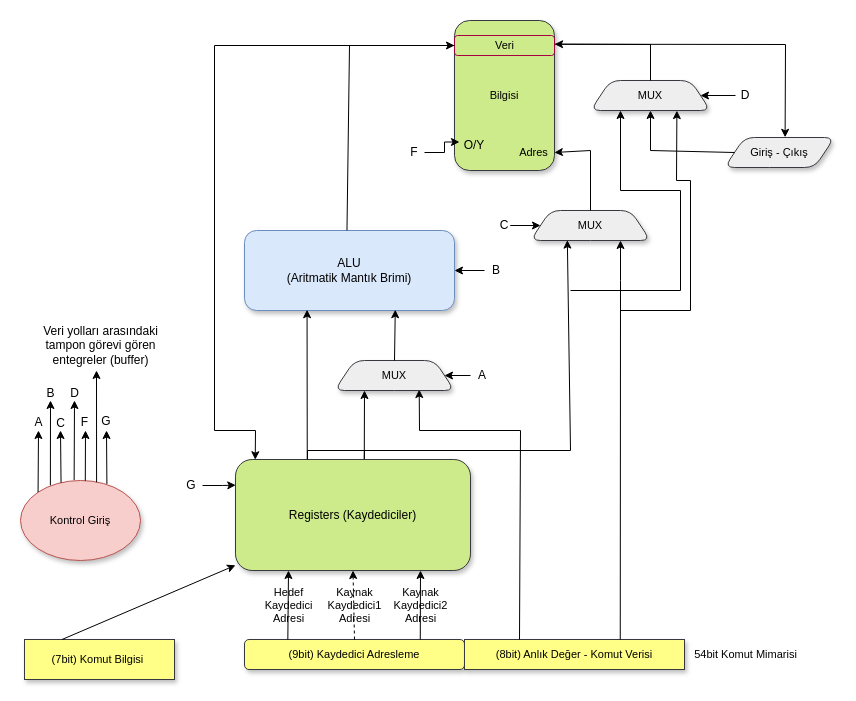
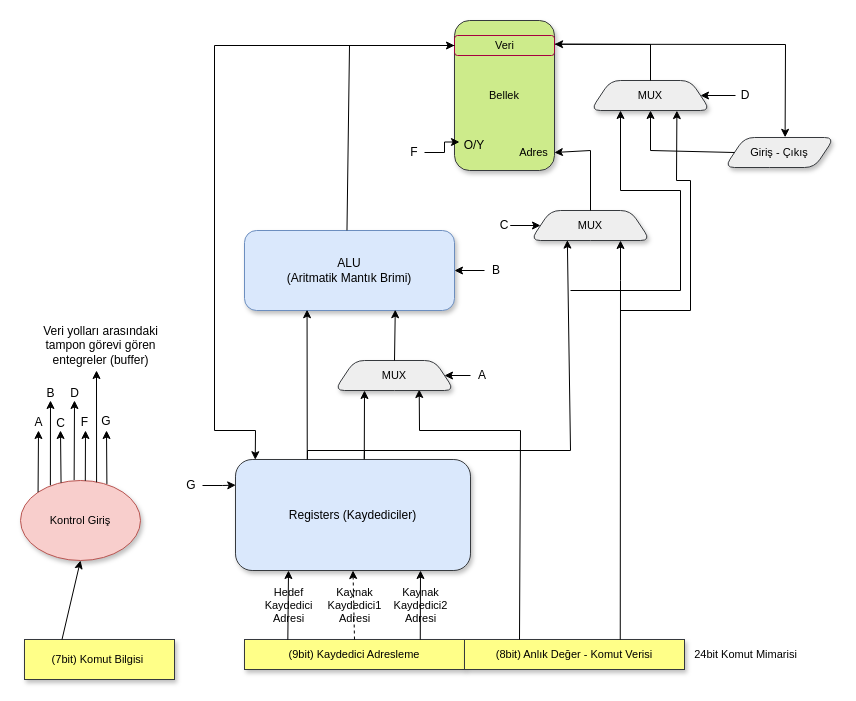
- <mxCell id="15" value="Bilgisi" style="rounded=1;whiteSpace=wrap;html=1;fontSize=11;fillColor=#cdeb8b;strokeColor=#36393d;labelBorderColor=none;labelBackgroundColor=none;shadow=1;" parent="1" vertex="1"><mxGeometry x="454" y="20" width="100" height="150" as="geometry" /></mxCell>
+ <mxCell id="15" value="Bellek" style="rounded=1;whiteSpace=wrap;html=1;fontSize=11;fillColor=#cdeb8b;strokeColor=#36393d;labelBorderColor=none;labelBackgroundColor=none;shadow=1;" parent="1" vertex="1"><mxGeometry x="454" y="20" width="100" height="150" as="geometry" /></mxCell>
- <mxCell id="3" value="Registers (Kaydediciler)" style="rounded=1;whiteSpace=wrap;html=1;fillColor=#cdeb8b;strokeColor=#36393d;labelBorderColor=none;labelBackgroundColor=none;shadow=1;" parent="1" vertex="1"><mxGeometry x="235" y="459" width="235" height="111" as="geometry" /></mxCell>
+ <mxCell id="3" value="Registers (Kaydediciler)" style="rounded=1;whiteSpace=wrap;html=1;fillColor=#dae8fc;strokeColor=#36393d;labelBorderColor=none;labelBackgroundColor=none;shadow=1;" parent="1" vertex="1"><mxGeometry x="235" y="459" width="235" height="111" as="geometry" /></mxCell>
- <mxCell id="8" value="" style="endArrow=classic;html=1;rounded=0;fontSize=11;exitX=0.25;exitY=0;exitDx=0;exitDy=0;labelBorderColor=none;labelBackgroundColor=none;" parent="1" source="5" target="3" edge="1"><mxGeometry width="50" height="50" relative="1" as="geometry"><mxPoint x="340" y="620" as="sourcePoint" /><mxPoint x="390" y="570" as="targetPoint" /></mxGeometry></mxCell>
+ <mxCell id="8" value="" style="endArrow=classic;html=1;rounded=0;fontSize=11;entryX=0.5;entryY=1;entryDx=0;entryDy=0;exitX=0.25;exitY=0;exitDx=0;exitDy=0;labelBorderColor=none;labelBackgroundColor=none;" parent="1" source="5" target="4" edge="1"><mxGeometry width="50" height="50" relative="1" as="geometry"><mxPoint x="340" y="620" as="sourcePoint" /><mxPoint x="390" y="570" as="targetPoint" /></mxGeometry></mxCell>
- <mxCell id="6" value="(9bit) Kaydedici Adresleme" style="whiteSpace=wrap;html=1;fontSize=11;fillColor=#ffff88;strokeColor=#36393d;labelBorderColor=none;labelBackgroundColor=none;shadow=1;rounded=1;" parent="1" vertex="1"><mxGeometry x="244" y="639" width="220" height="30" as="geometry" /></mxCell>
+ <mxCell id="6" value="(9bit) Kaydedici Adresleme" style="rounded=0;whiteSpace=wrap;html=1;fontSize=11;fillColor=#ffff88;strokeColor=#36393d;labelBorderColor=none;labelBackgroundColor=none;shadow=1;" parent="1" vertex="1"><mxGeometry x="244" y="639" width="220" height="30" as="geometry" /></mxCell>
- <mxCell id="38" value="54bit Komut Mimarisi" style="text;html=1;align=center;verticalAlign=middle;resizable=0;points=[];autosize=1;strokeColor=none;fillColor=none;fontSize=11;labelBorderColor=none;labelBackgroundColor=none;" parent="1" vertex="1"><mxGeometry x="680" y="639" width="130" height="30" as="geometry" /></mxCell>
+ <mxCell id="38" value="24bit Komut Mimarisi" style="text;html=1;align=center;verticalAlign=middle;resizable=0;points=[];autosize=1;strokeColor=none;fillColor=none;fontSize=11;labelBorderColor=none;labelBackgroundColor=none;" parent="1" vertex="1"><mxGeometry x="680" y="639" width="130" height="30" as="geometry" /></mxCell>
